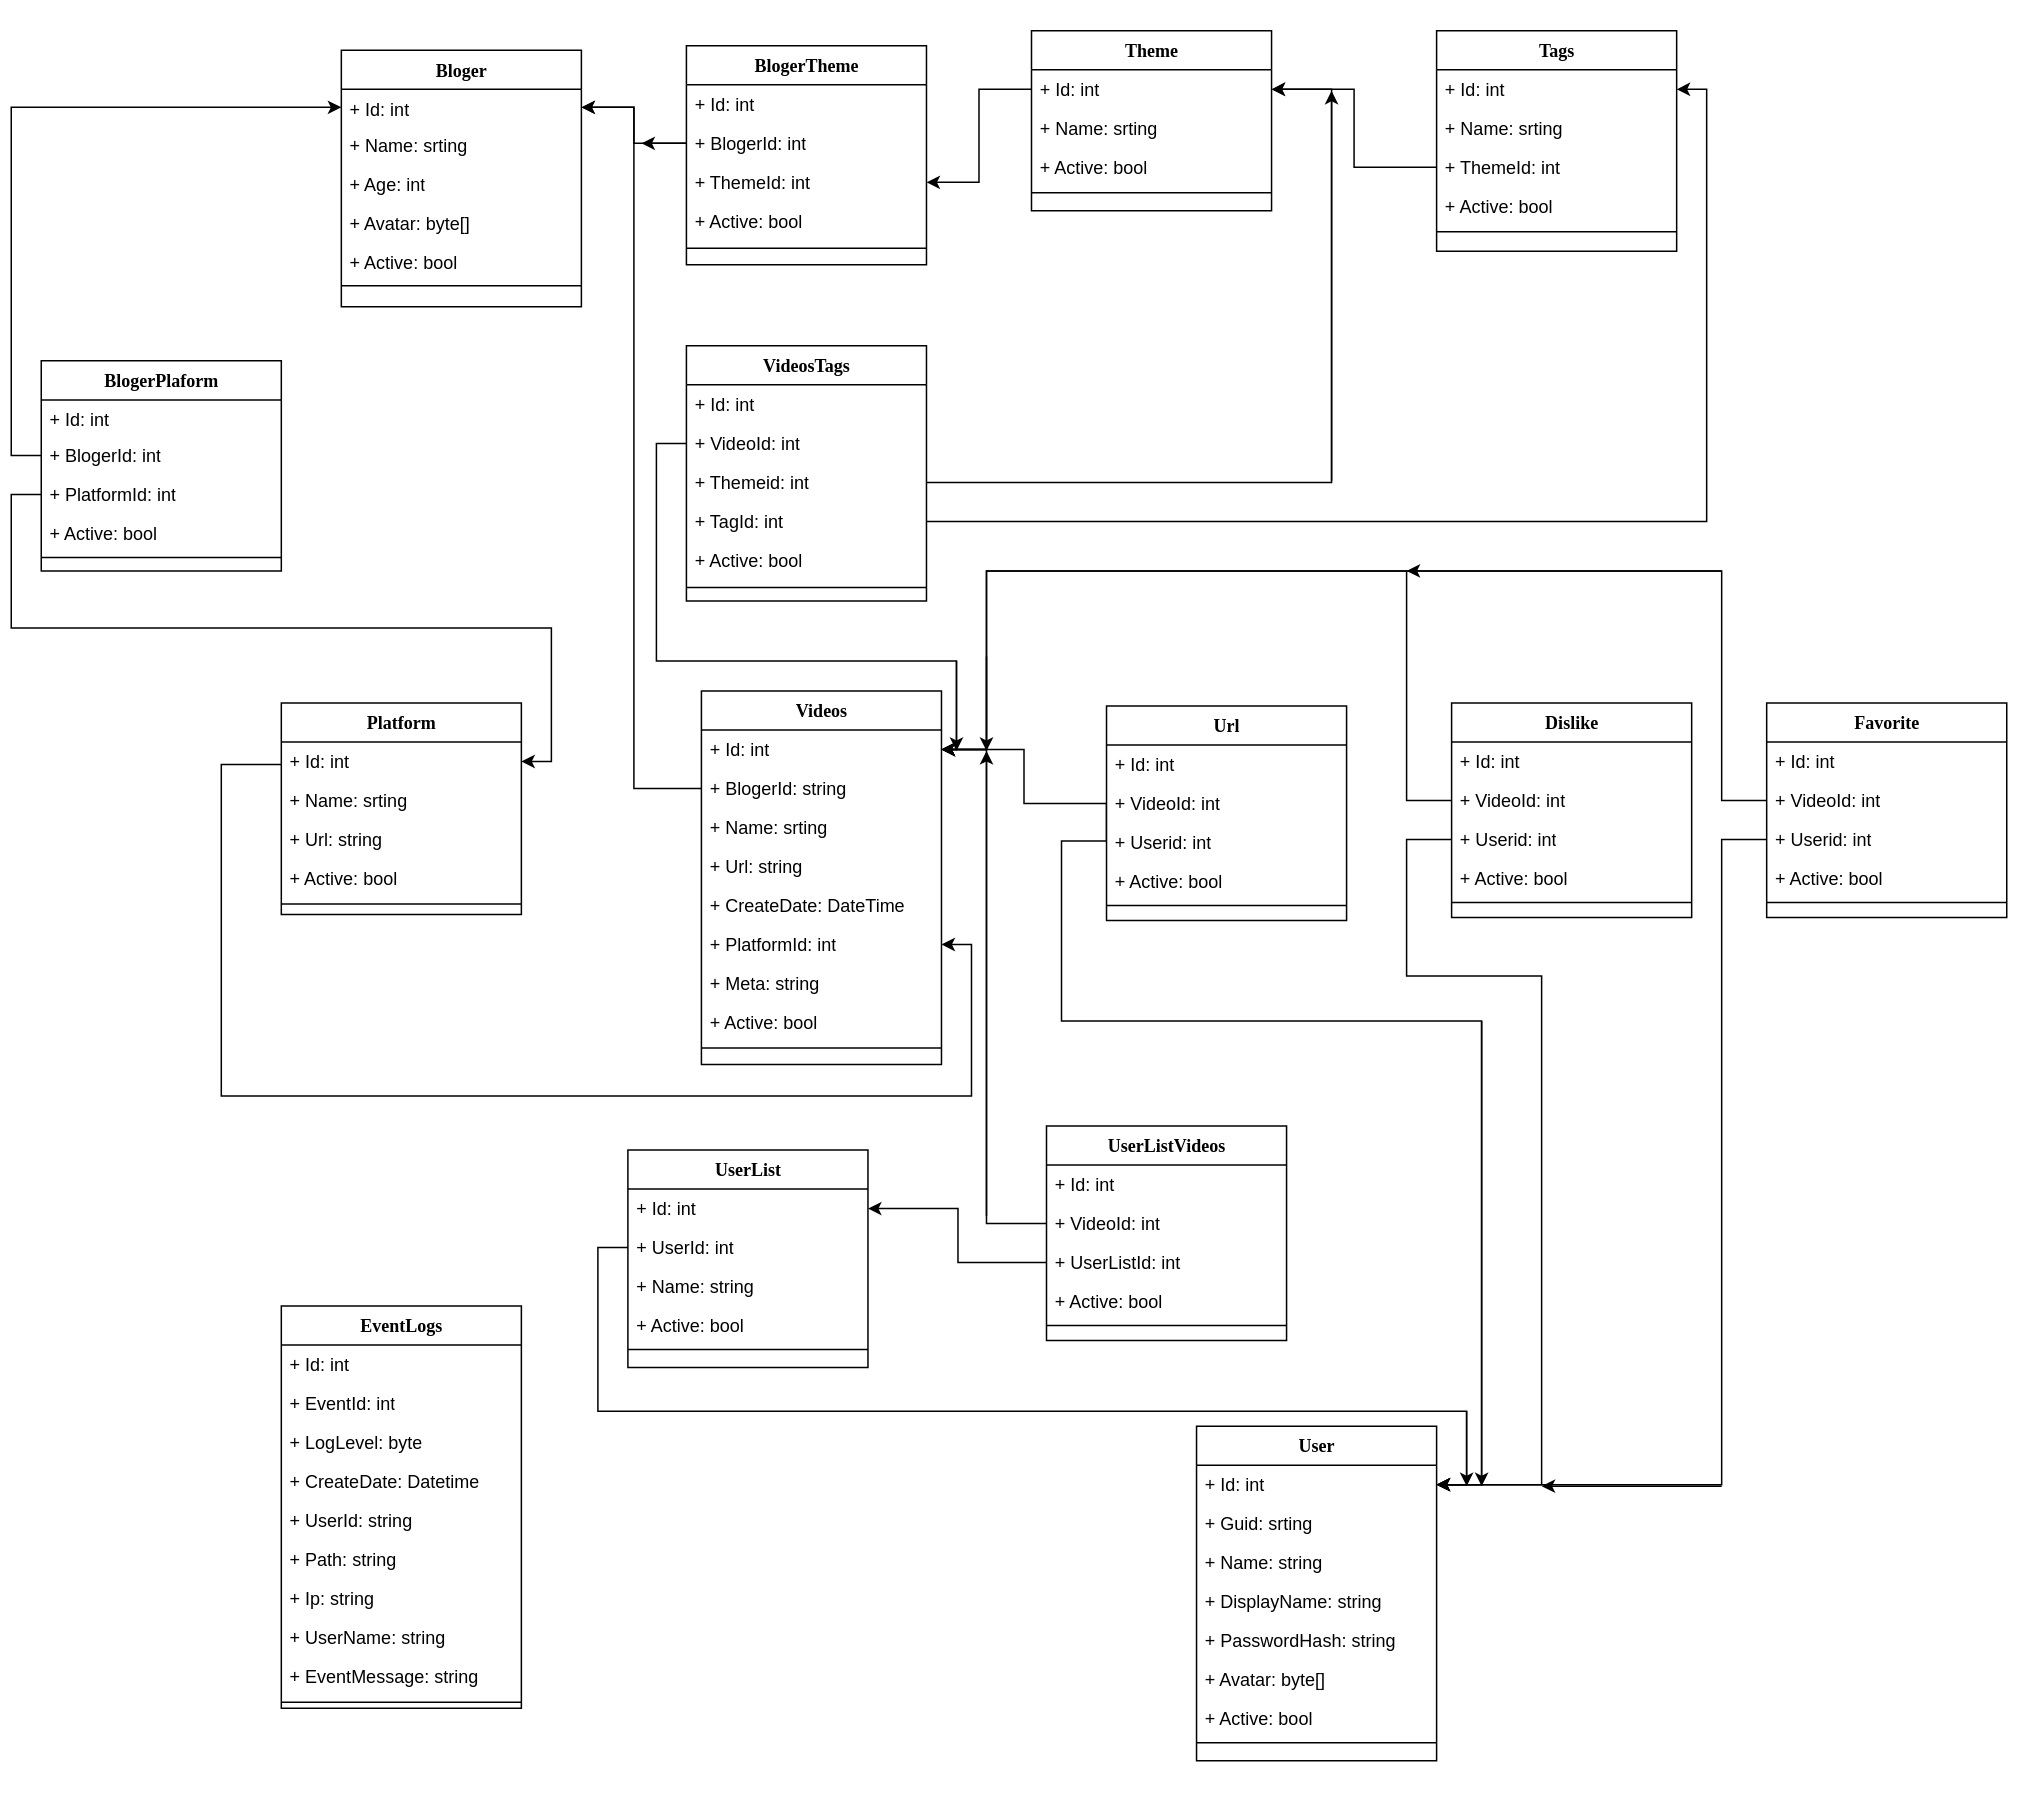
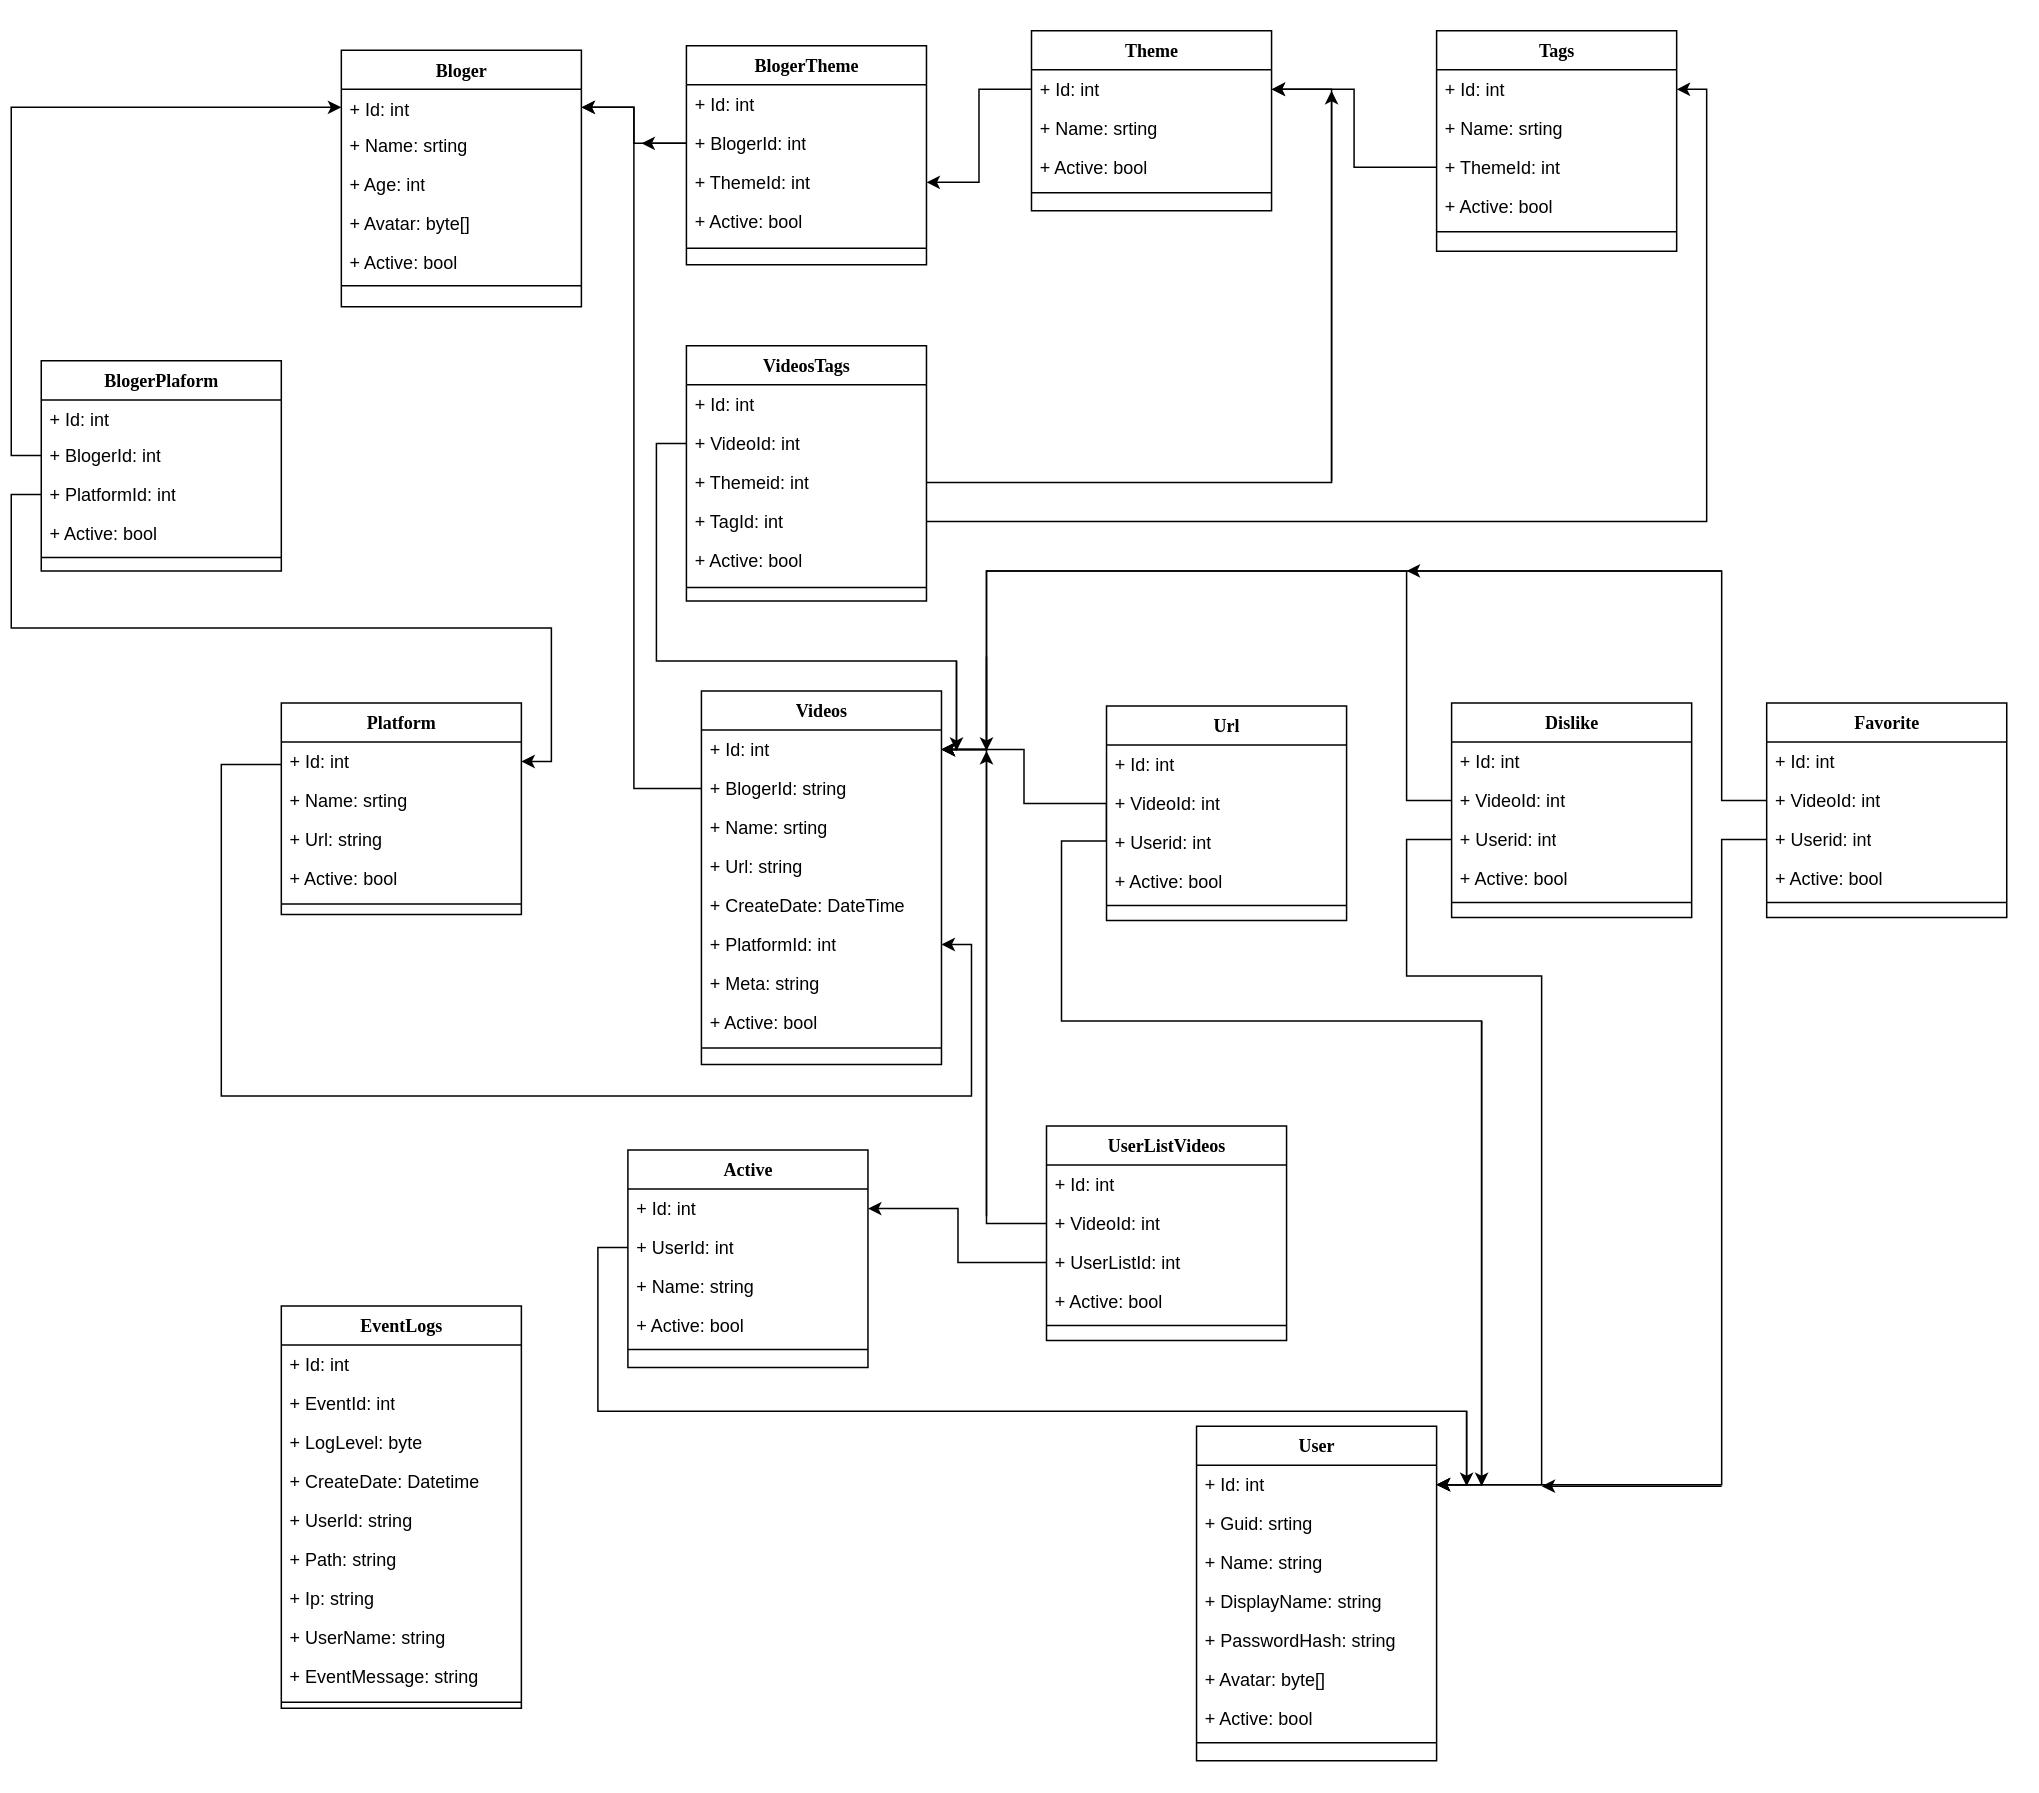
- <mxCell id="69" value="UserList" style="swimlane;html=1;fontStyle=1;align=center;verticalAlign=top;childLayout=stackLayout;horizontal=1;startSize=26;horizontalStack=0;resizeParent=1;resizeLast=0;collapsible=1;marginBottom=0;swimlaneFillColor=#ffffff;rounded=0;shadow=0;comic=0;labelBackgroundColor=none;strokeWidth=1;fillColor=none;fontFamily=Verdana;fontSize=12" vertex="1" parent="1"><mxGeometry x="411" y="766" width="160" height="145" as="geometry" /></mxCell>
+ <mxCell id="69" value="Active" style="swimlane;html=1;fontStyle=1;align=center;verticalAlign=top;childLayout=stackLayout;horizontal=1;startSize=26;horizontalStack=0;resizeParent=1;resizeLast=0;collapsible=1;marginBottom=0;swimlaneFillColor=#ffffff;rounded=0;shadow=0;comic=0;labelBackgroundColor=none;strokeWidth=1;fillColor=none;fontFamily=Verdana;fontSize=12" vertex="1" parent="1"><mxGeometry x="411" y="766" width="160" height="145" as="geometry" /></mxCell>
